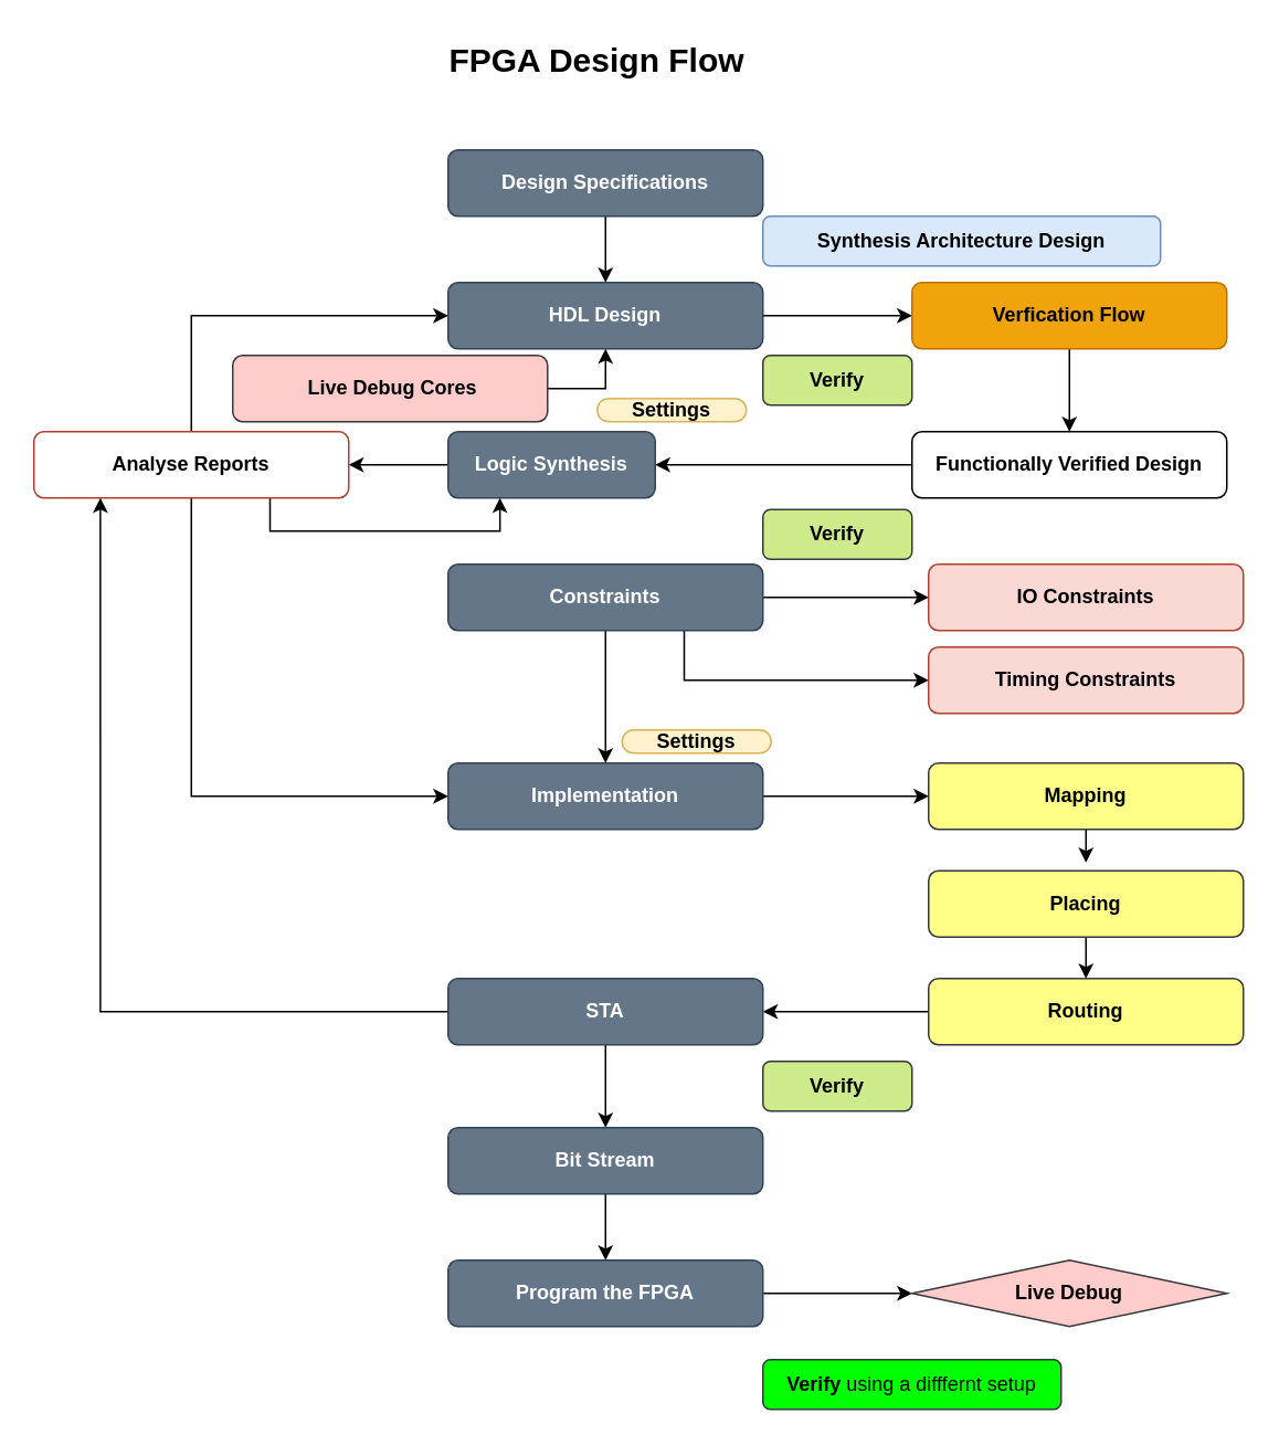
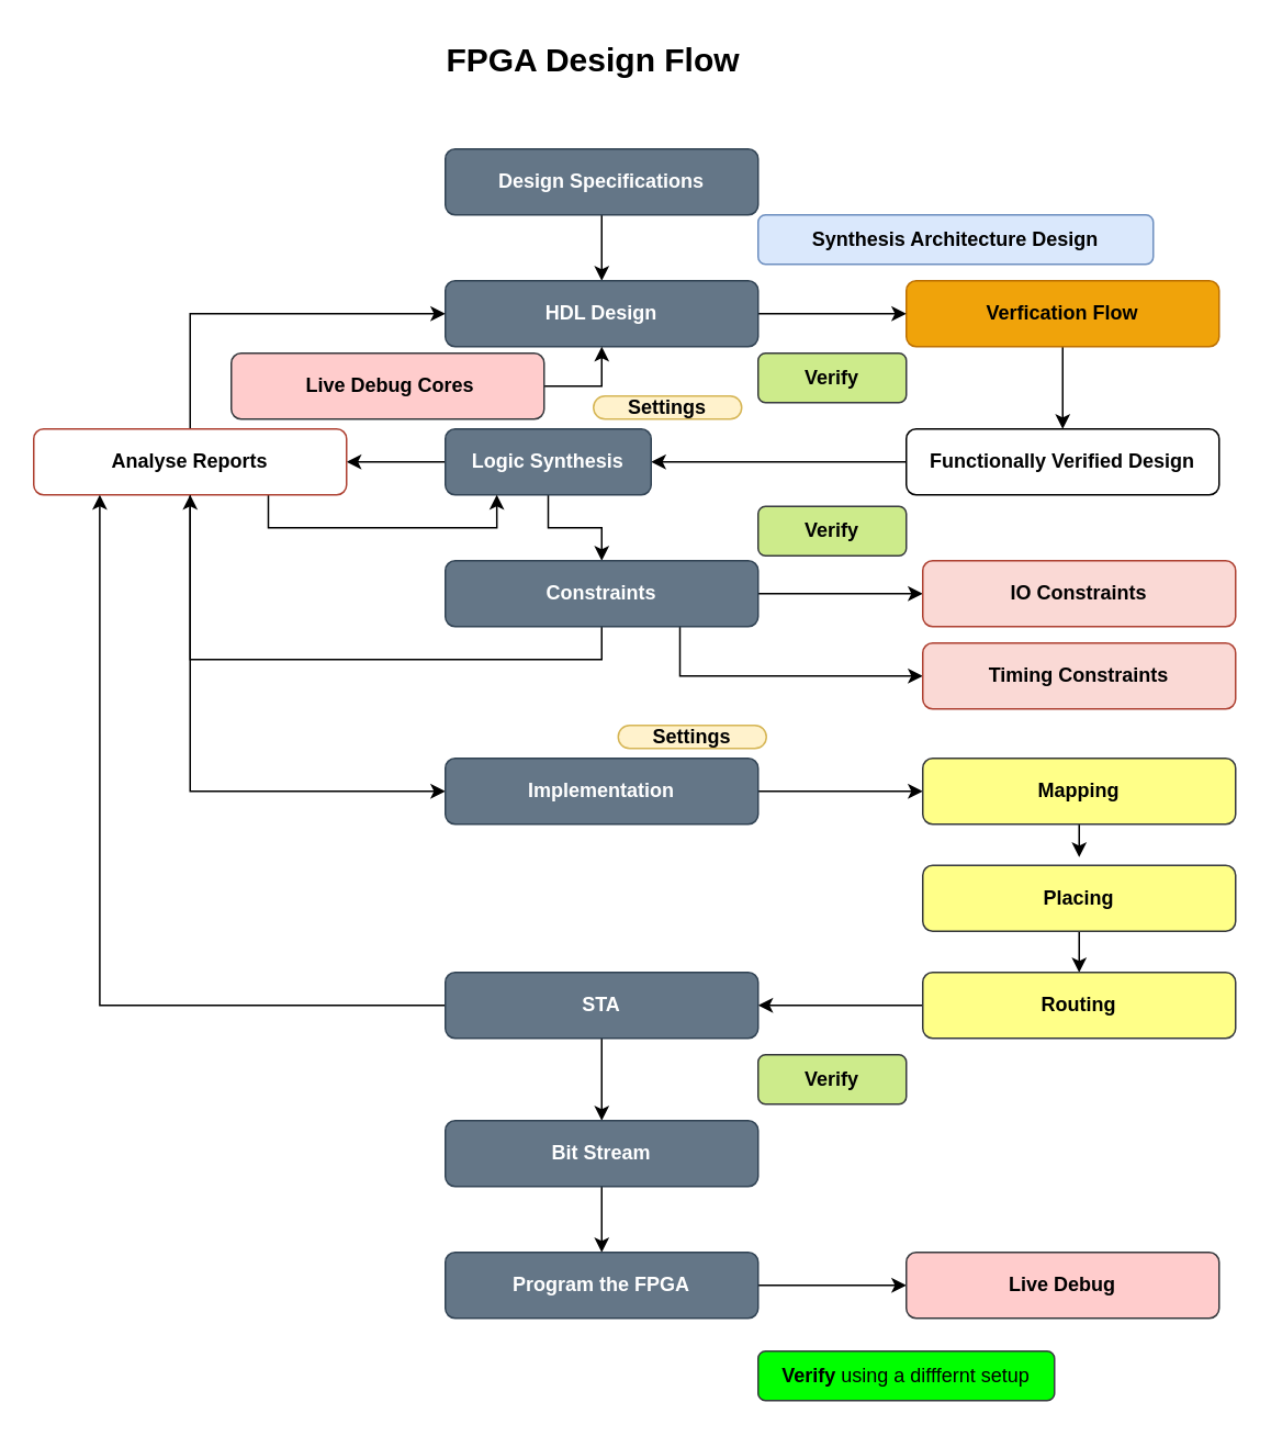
+ <mxCell id="12" style="edgeStyle=orthogonalEdgeStyle;rounded=0;orthogonalLoop=1;jettySize=auto;html=1;exitX=0.5;exitY=1;exitDx=0;exitDy=0;entryX=0.5;entryY=0;entryDx=0;entryDy=0;" edge="1" parent="1" source="13" target="21"><mxGeometry relative="1" as="geometry" /></mxCell>
- <mxCell id="20" style="edgeStyle=orthogonalEdgeStyle;rounded=0;orthogonalLoop=1;jettySize=auto;html=1;exitX=0.5;exitY=1;exitDx=0;exitDy=0;" edge="1" parent="1" source="21" target="25"><mxGeometry relative="1" as="geometry" /></mxCell>
+ <mxCell id="20" style="edgeStyle=orthogonalEdgeStyle;rounded=0;orthogonalLoop=1;jettySize=auto;html=1;exitX=0.5;exitY=1;exitDx=0;exitDy=0;" edge="1" parent="1" source="21" target="17"><mxGeometry relative="1" as="geometry" /></mxCell>
- <mxCell id="39" value="&lt;b&gt;Live Debug&lt;br&gt;&lt;/b&gt;" style="rhombus;whiteSpace=wrap;html=1;fillColor=#ffcccc;strokeColor=#36393d;" vertex="1" parent="1"><mxGeometry x="550" y="760" width="190" height="40" as="geometry" /></mxCell>
+ <mxCell id="39" value="&lt;b&gt;Live Debug&lt;br&gt;&lt;/b&gt;" style="rounded=1;whiteSpace=wrap;html=1;fillColor=#ffcccc;strokeColor=#36393d;" vertex="1" parent="1"><mxGeometry x="550" y="760" width="190" height="40" as="geometry" /></mxCell>
